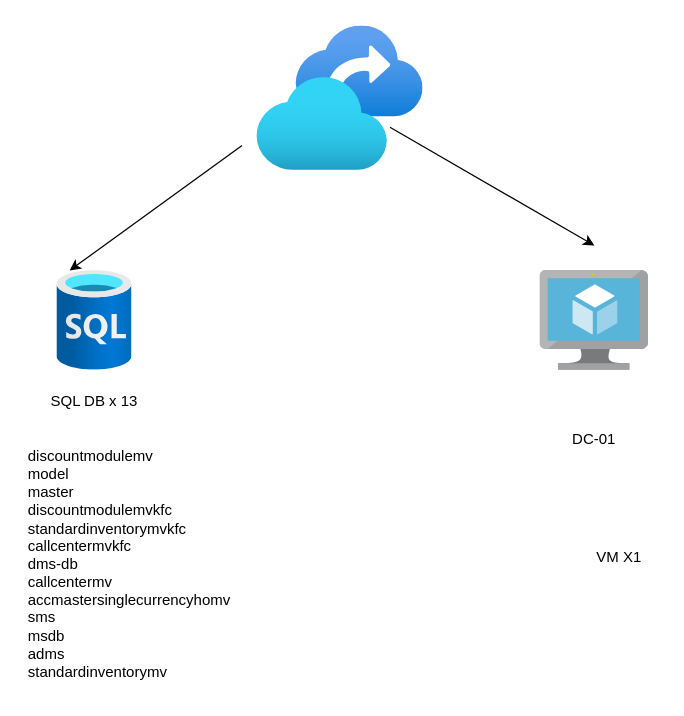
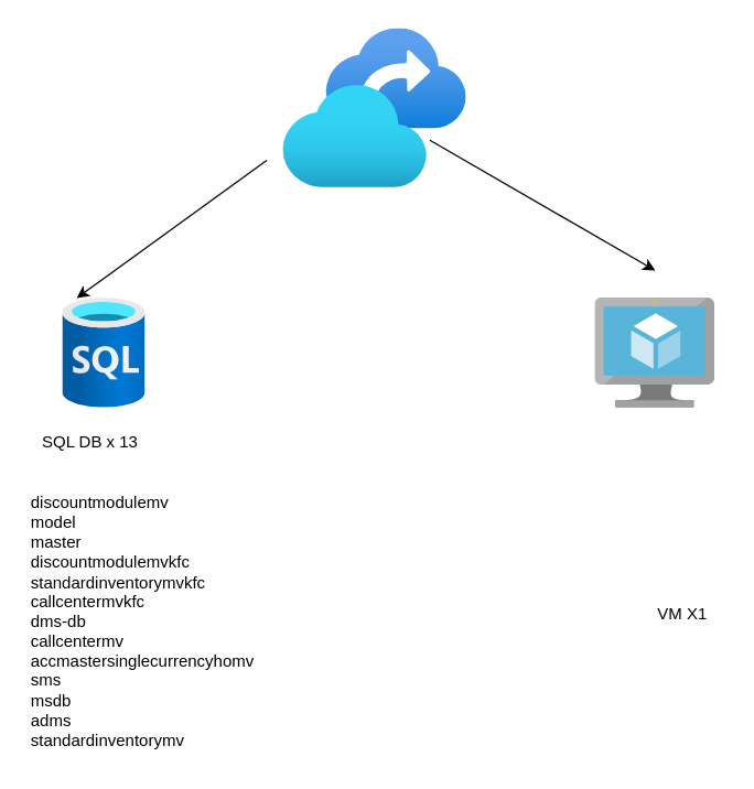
- <mxCell id="6" value="SQL DB x 13" style="text;strokeColor=none;align=center;fillColor=none;html=1;verticalAlign=middle;whiteSpace=wrap;rounded=0;" vertex="1" parent="1"><mxGeometry x="35" y="306" width="80" height="30" as="geometry" /></mxCell>
+ <mxCell id="6" value="SQL DB x 13" style="text;strokeColor=none;align=center;fillColor=none;html=1;verticalAlign=middle;whiteSpace=wrap;rounded=0;" vertex="1" parent="1"><mxGeometry x="25" y="306" width="80" height="30" as="geometry" /></mxCell>
- <mxCell id="8" value="DC-01" style="text;strokeColor=none;align=center;fillColor=none;html=1;verticalAlign=middle;whiteSpace=wrap;rounded=0;" vertex="1" parent="1"><mxGeometry x="445" y="336" width="60" height="30" as="geometry" /></mxCell>
